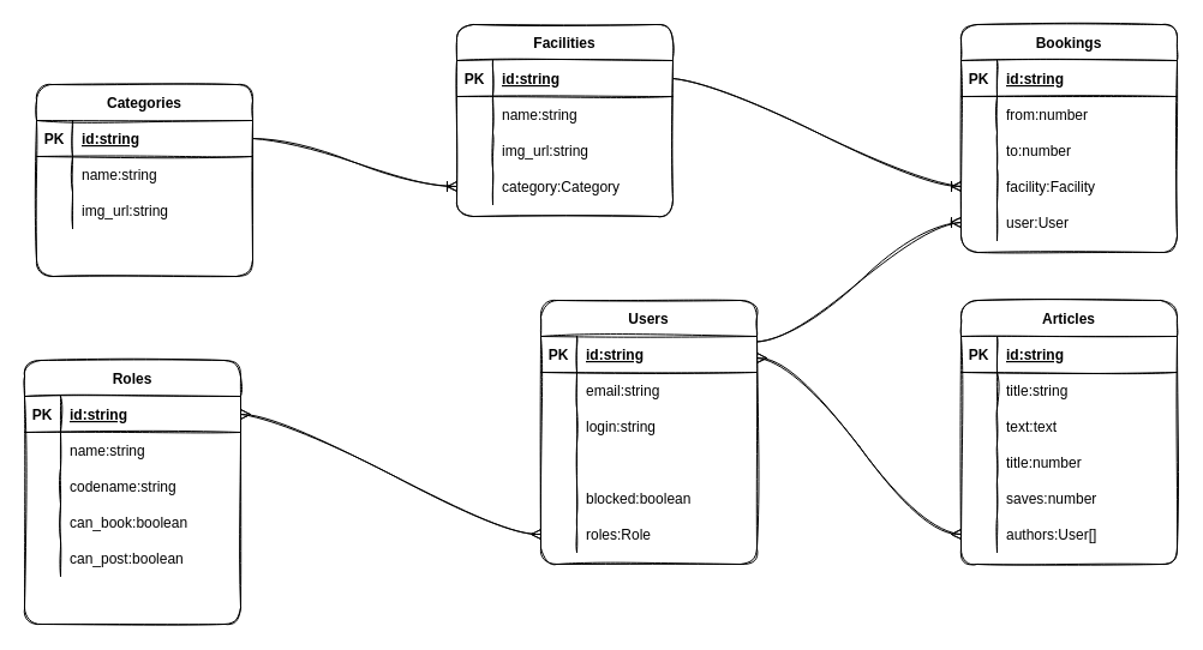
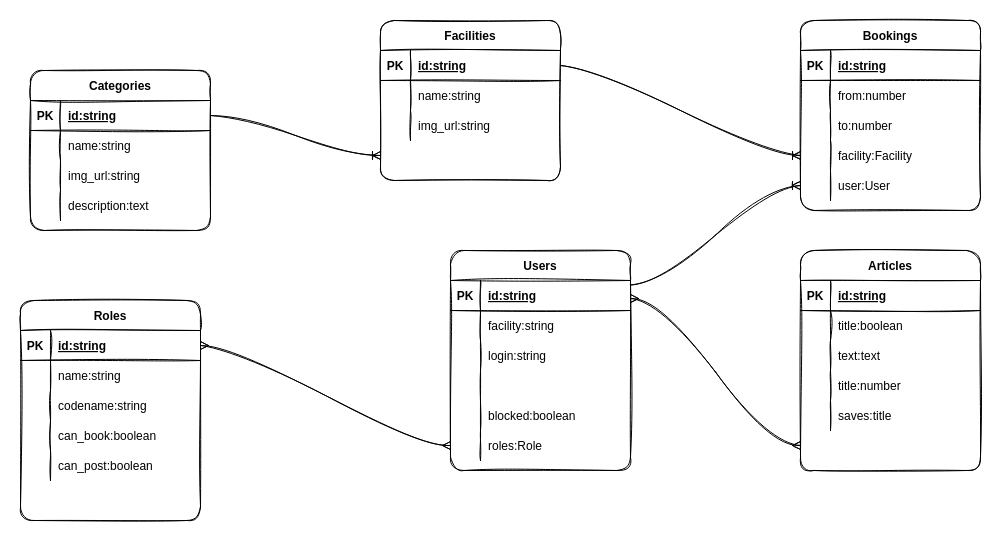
- <mxCell id="69" value="category:Category" style="shape=partialRectangle;connectable=0;fillColor=none;top=0;left=0;bottom=0;right=0;align=left;spacingLeft=6;overflow=hidden;sketch=1;rounded=1;" parent="67" vertex="1"><mxGeometry x="30" width="150" height="30" as="geometry"><mxRectangle width="150" height="30" as="alternateBounds" /></mxGeometry></mxCell>
+ <mxCell id="82" value="description:text" style="shape=partialRectangle;connectable=0;fillColor=none;top=0;left=0;bottom=0;right=0;align=left;spacingLeft=6;overflow=hidden;sketch=1;rounded=1;" parent="80" vertex="1"><mxGeometry x="30" width="150" height="30" as="geometry"><mxRectangle width="150" height="30" as="alternateBounds" /></mxGeometry></mxCell>
- <mxCell id="8" value="email:string" style="shape=partialRectangle;connectable=0;fillColor=none;top=0;left=0;bottom=0;right=0;align=left;spacingLeft=6;overflow=hidden;sketch=1;rounded=1;" parent="6" vertex="1"><mxGeometry x="30" width="150" height="30" as="geometry"><mxRectangle width="150" height="30" as="alternateBounds" /></mxGeometry></mxCell>
+ <mxCell id="8" value="facility:string" style="shape=partialRectangle;connectable=0;fillColor=none;top=0;left=0;bottom=0;right=0;align=left;spacingLeft=6;overflow=hidden;sketch=1;rounded=1;" parent="6" vertex="1"><mxGeometry x="30" width="150" height="30" as="geometry"><mxRectangle width="150" height="30" as="alternateBounds" /></mxGeometry></mxCell>
- <mxCell id="44" value="title:string" style="shape=partialRectangle;connectable=0;fillColor=none;top=0;left=0;bottom=0;right=0;align=left;spacingLeft=6;overflow=hidden;sketch=1;rounded=1;" parent="42" vertex="1"><mxGeometry x="30" width="150" height="30" as="geometry"><mxRectangle width="150" height="30" as="alternateBounds" /></mxGeometry></mxCell>
+ <mxCell id="44" value="title:boolean" style="shape=partialRectangle;connectable=0;fillColor=none;top=0;left=0;bottom=0;right=0;align=left;spacingLeft=6;overflow=hidden;sketch=1;rounded=1;" parent="42" vertex="1"><mxGeometry x="30" width="150" height="30" as="geometry"><mxRectangle width="150" height="30" as="alternateBounds" /></mxGeometry></mxCell>
- <mxCell id="53" value="saves:number" style="shape=partialRectangle;connectable=0;fillColor=none;top=0;left=0;bottom=0;right=0;align=left;spacingLeft=6;overflow=hidden;sketch=1;rounded=1;" parent="51" vertex="1"><mxGeometry x="30" width="150" height="30" as="geometry"><mxRectangle width="150" height="30" as="alternateBounds" /></mxGeometry></mxCell>
+ <mxCell id="53" value="saves:title" style="shape=partialRectangle;connectable=0;fillColor=none;top=0;left=0;bottom=0;right=0;align=left;spacingLeft=6;overflow=hidden;sketch=1;rounded=1;" parent="51" vertex="1"><mxGeometry x="30" width="150" height="30" as="geometry"><mxRectangle width="150" height="30" as="alternateBounds" /></mxGeometry></mxCell>
- <mxCell id="56" value="authors:User[]" style="shape=partialRectangle;connectable=0;fillColor=none;top=0;left=0;bottom=0;right=0;align=left;spacingLeft=6;overflow=hidden;sketch=1;rounded=1;" parent="54" vertex="1"><mxGeometry x="30" width="150" height="30" as="geometry"><mxRectangle width="150" height="30" as="alternateBounds" /></mxGeometry></mxCell>
